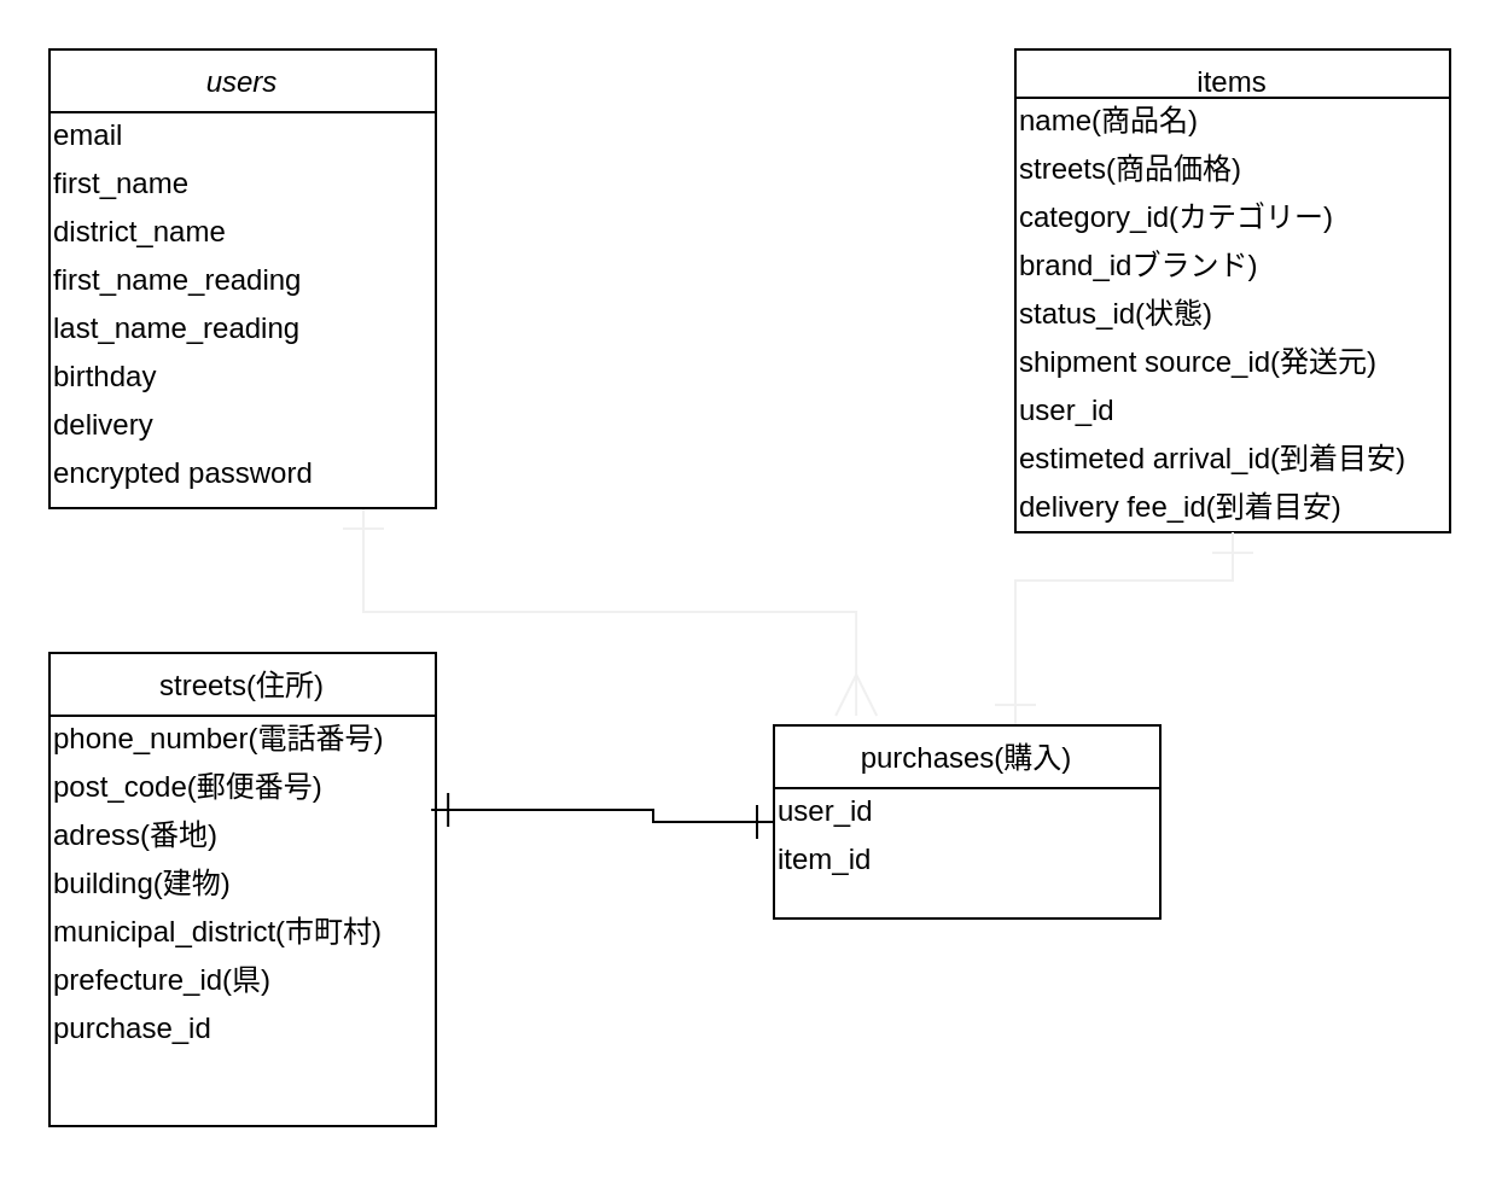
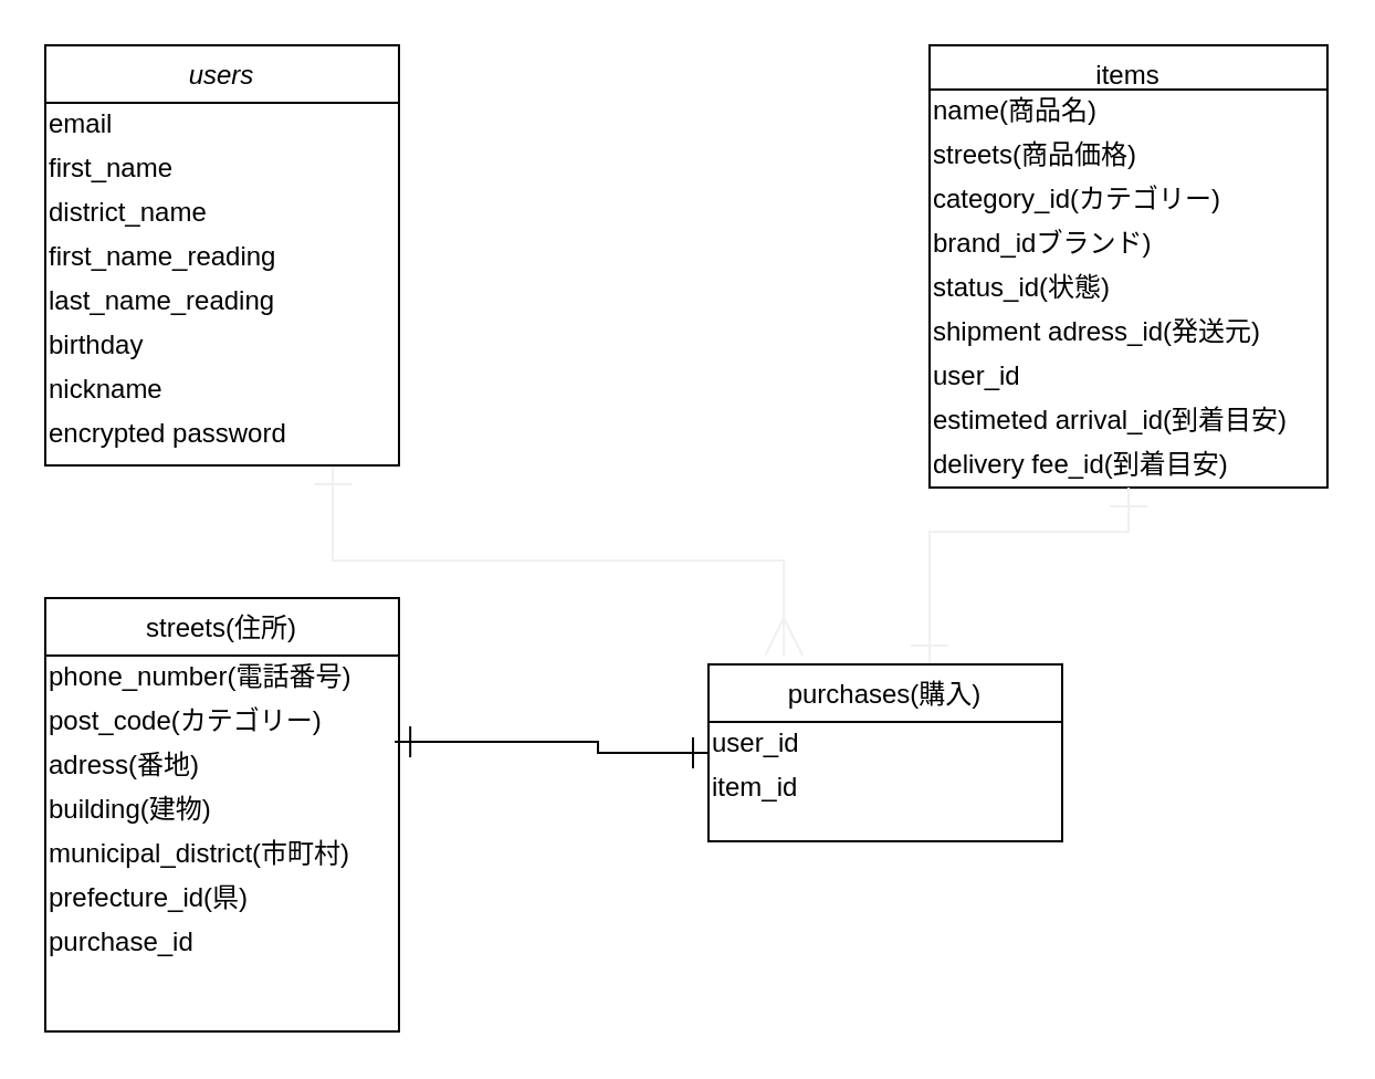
- <mxCell id="19" value="shipment source_id(発送元)" style="text;html=1;align=left;verticalAlign=middle;resizable=0;points=[];autosize=1;" parent="13" vertex="1"><mxGeometry y="120" width="180" height="20" as="geometry" /></mxCell>
+ <mxCell id="19" value="shipment adress_id(発送元)" style="text;html=1;align=left;verticalAlign=middle;resizable=0;points=[];autosize=1;" parent="13" vertex="1"><mxGeometry y="120" width="180" height="20" as="geometry" /></mxCell>
- <mxCell id="11" value="delivery" style="text;html=1;align=left;verticalAlign=middle;resizable=0;points=[];autosize=1;" parent="4" vertex="1"><mxGeometry y="146" width="160" height="20" as="geometry" /></mxCell>
+ <mxCell id="11" value="nickname" style="text;html=1;align=left;verticalAlign=middle;resizable=0;points=[];autosize=1;" parent="4" vertex="1"><mxGeometry y="146" width="160" height="20" as="geometry" /></mxCell>
- <mxCell id="31" value="post_code(郵便番号)" style="text;html=1;align=left;verticalAlign=middle;resizable=0;points=[];autosize=1;" parent="29" vertex="1"><mxGeometry y="46" width="160" height="20" as="geometry" /></mxCell>
+ <mxCell id="31" value="post_code(カテゴリー)" style="text;html=1;align=left;verticalAlign=middle;resizable=0;points=[];autosize=1;" parent="29" vertex="1"><mxGeometry y="46" width="160" height="20" as="geometry" /></mxCell>
